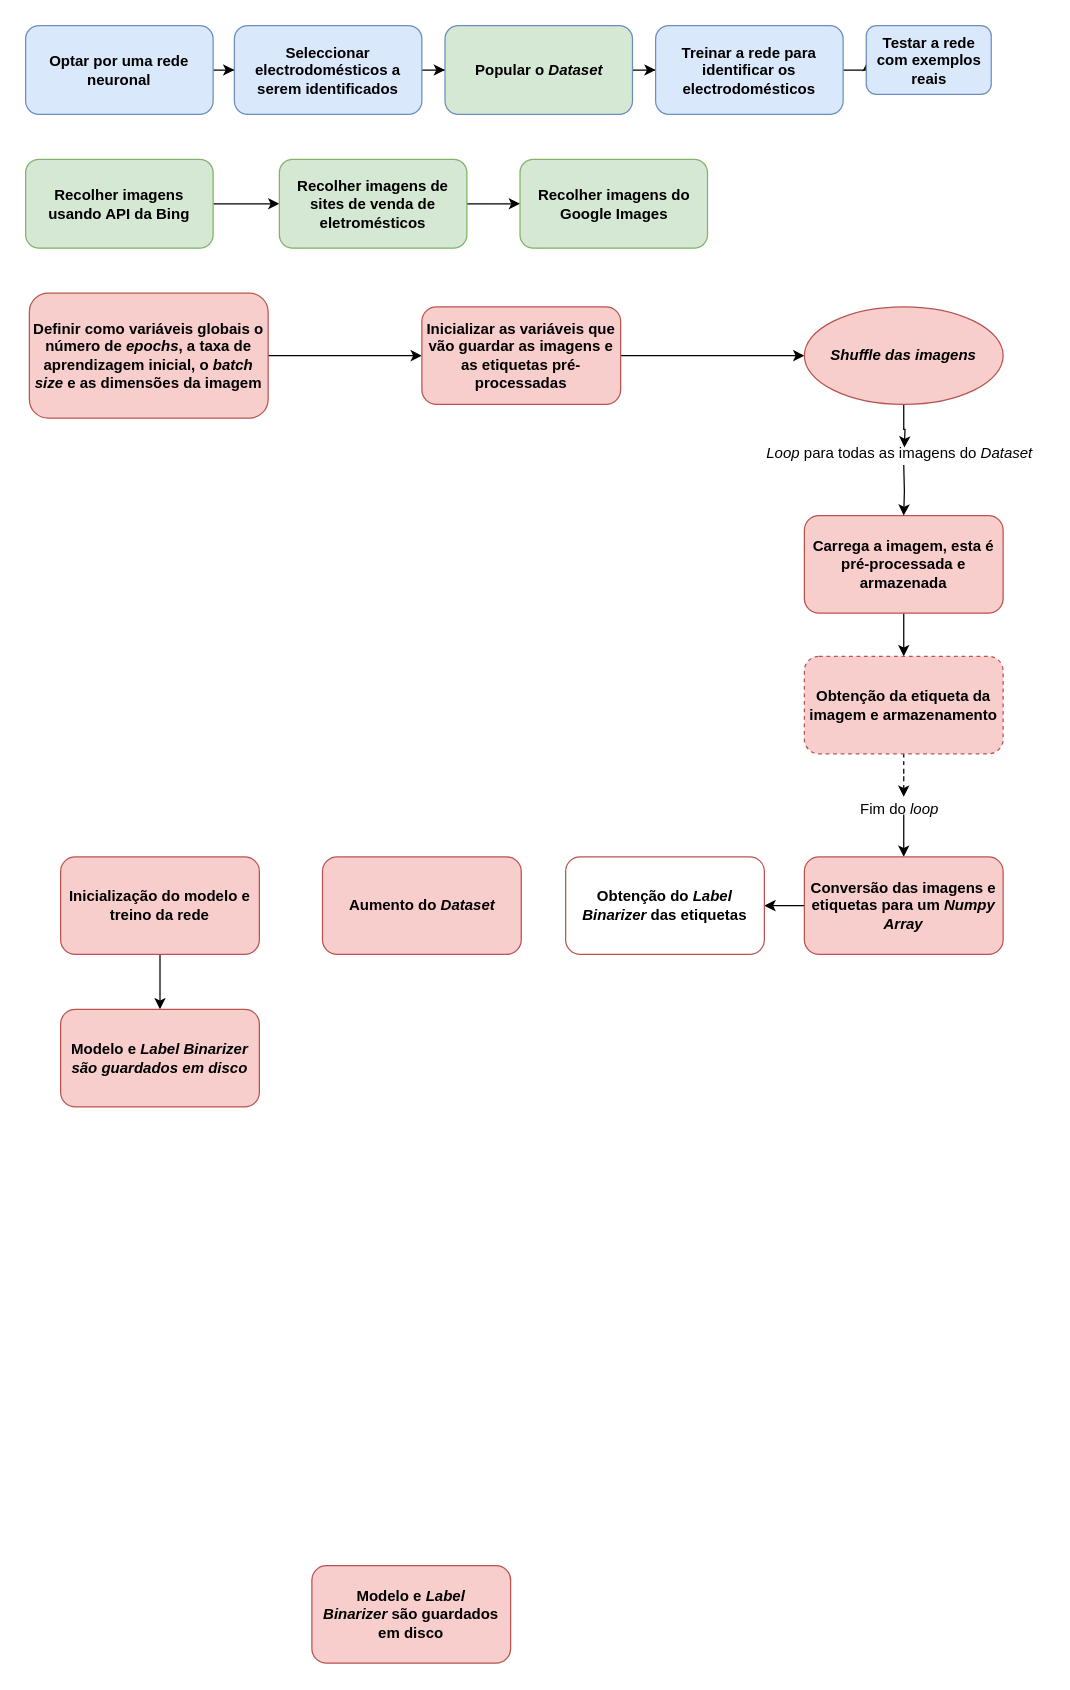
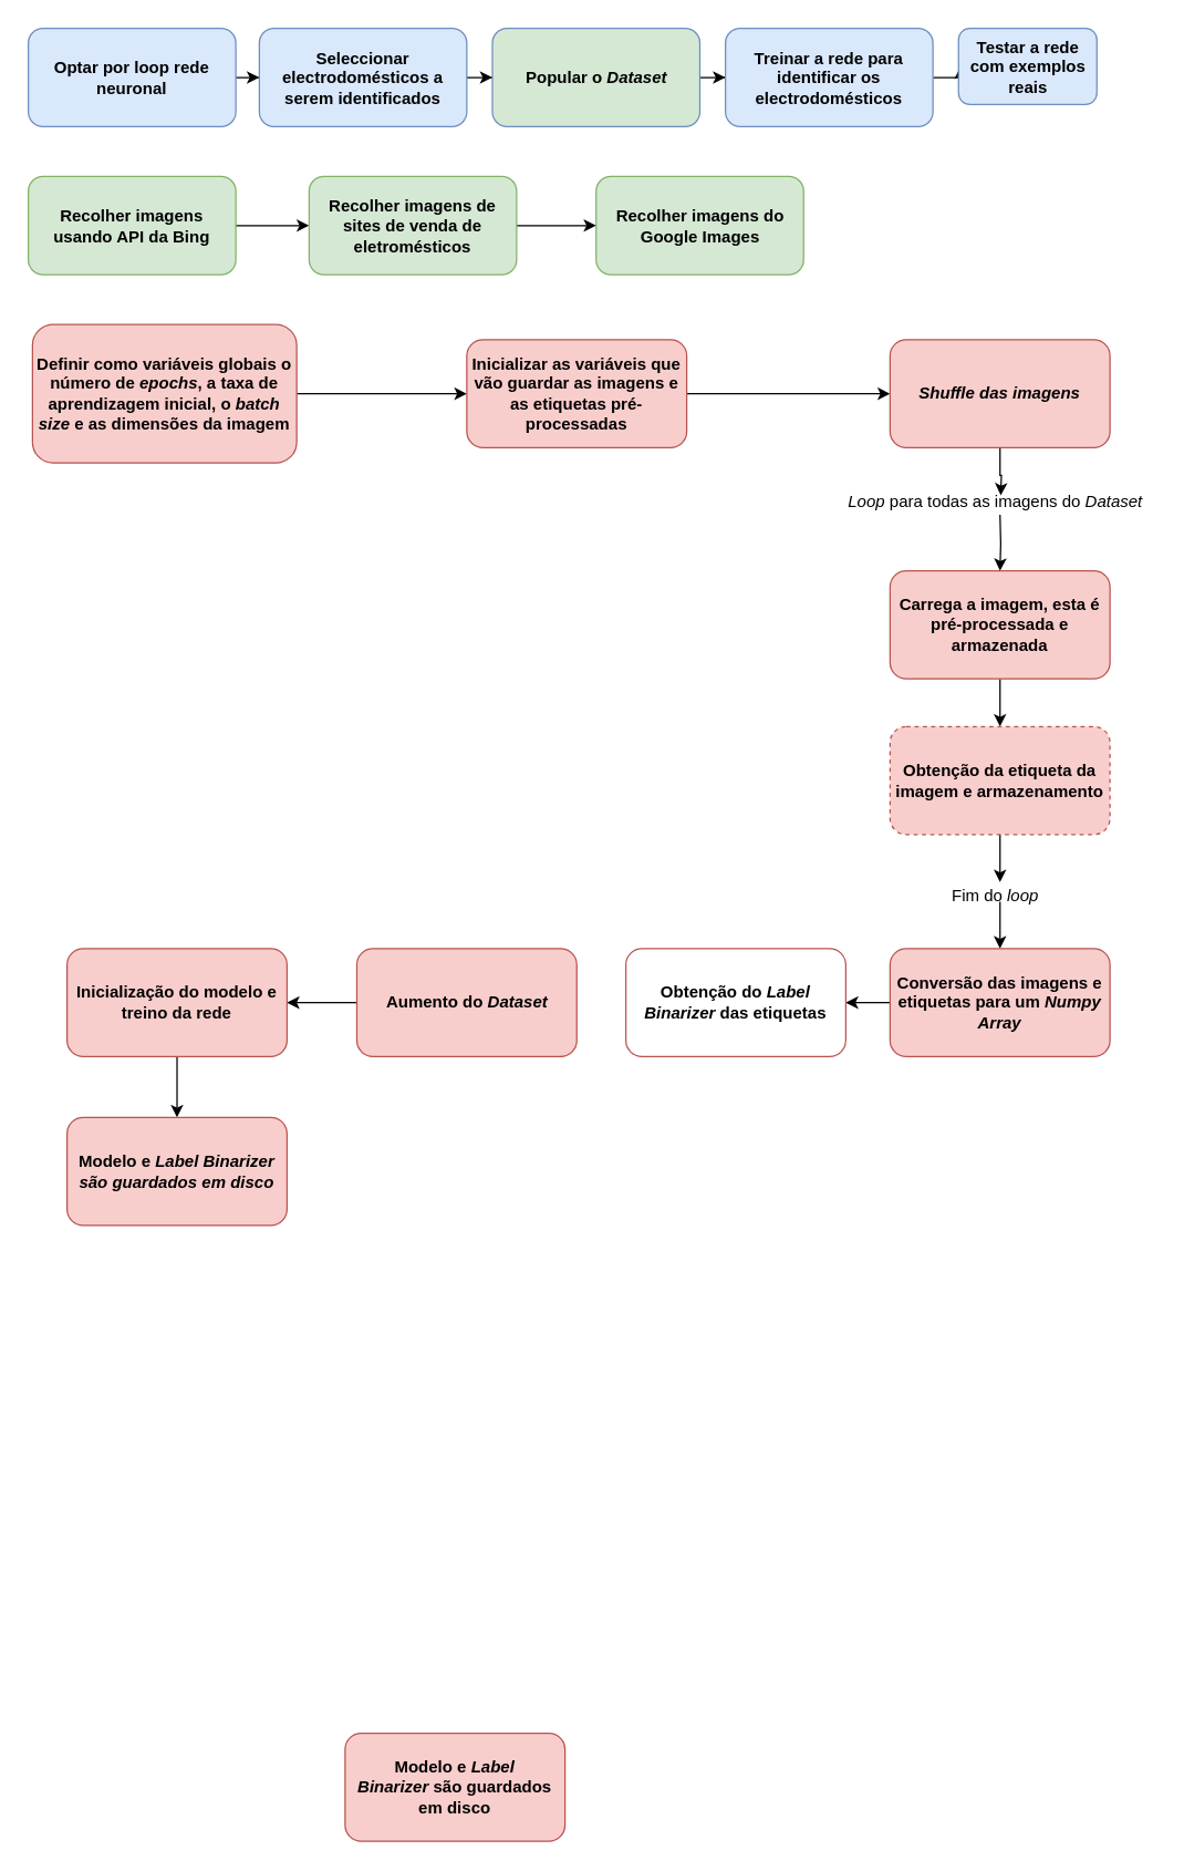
- <mxCell id="3" value="&lt;b&gt;Optar por uma rede neuronal&lt;/b&gt;" style="rounded=1;whiteSpace=wrap;html=1;fillColor=#dae8fc;strokeColor=#6c8ebf;shadow=0;" vertex="1" parent="1"><mxGeometry x="20" y="20" width="150" height="71" as="geometry" /></mxCell>
+ <mxCell id="3" value="&lt;b&gt;Optar por loop rede neuronal&lt;/b&gt;" style="rounded=1;whiteSpace=wrap;html=1;fillColor=#dae8fc;strokeColor=#6c8ebf;shadow=0;" vertex="1" parent="1"><mxGeometry x="20" y="20" width="150" height="71" as="geometry" /></mxCell>
- <mxCell id="13" value="&lt;b&gt;Recolher imagens do Google Images&lt;/b&gt;" style="rounded=1;whiteSpace=wrap;html=1;fillColor=#d5e8d4;strokeColor=#82b366;shadow=0;" vertex="1" parent="1"><mxGeometry x="415.5" y="127" width="150" height="71" as="geometry" /></mxCell>
+ <mxCell id="13" value="&lt;b&gt;Recolher imagens do Google Images&lt;/b&gt;" style="rounded=1;whiteSpace=wrap;html=1;fillColor=#d5e8d4;strokeColor=#82b366;shadow=0;" vertex="1" parent="1"><mxGeometry x="430.5" y="127" width="150" height="71" as="geometry" /></mxCell>
- <mxCell id="21" value="&lt;b&gt;&lt;i&gt;Shuffle das imagens&lt;/i&gt;&lt;/b&gt;" style="ellipse;whiteSpace=wrap;html=1;fillColor=#f8cecc;strokeColor=#b85450;shadow=0;" vertex="1" parent="1"><mxGeometry x="643" y="245" width="159" height="78" as="geometry" /></mxCell>
+ <mxCell id="21" value="&lt;b&gt;&lt;i&gt;Shuffle das imagens&lt;/i&gt;&lt;/b&gt;" style="rounded=1;whiteSpace=wrap;html=1;fillColor=#f8cecc;strokeColor=#b85450;shadow=0;" vertex="1" parent="1"><mxGeometry x="643" y="245" width="159" height="78" as="geometry" /></mxCell>
- <mxCell id="26" style="edgeStyle=orthogonalEdgeStyle;rounded=0;orthogonalLoop=1;jettySize=auto;html=1;dashed=1;" edge="1" parent="1" source="27" target="29"><mxGeometry relative="1" as="geometry" /></mxCell>
+ <mxCell id="26" style="edgeStyle=orthogonalEdgeStyle;rounded=0;orthogonalLoop=1;jettySize=auto;html=1;" edge="1" parent="1" source="27" target="29"><mxGeometry relative="1" as="geometry" /></mxCell>
+ <mxCell id="32" style="edgeStyle=orthogonalEdgeStyle;rounded=0;orthogonalLoop=1;jettySize=auto;html=1;" edge="1" parent="1" source="33" target="35"><mxGeometry relative="1" as="geometry" /></mxCell>
